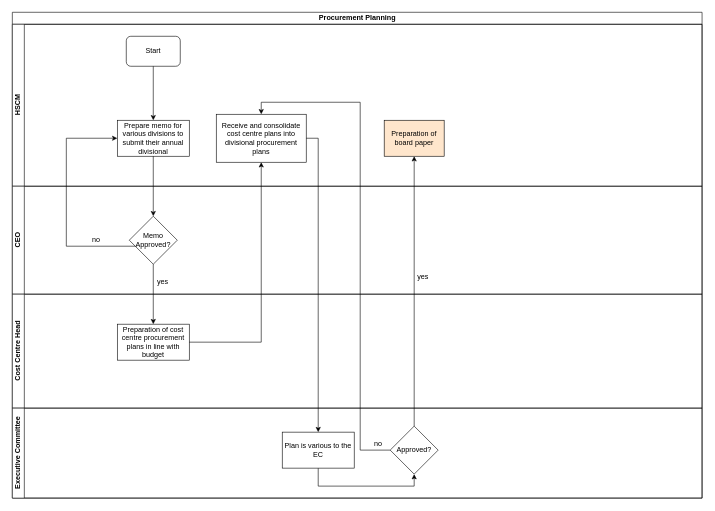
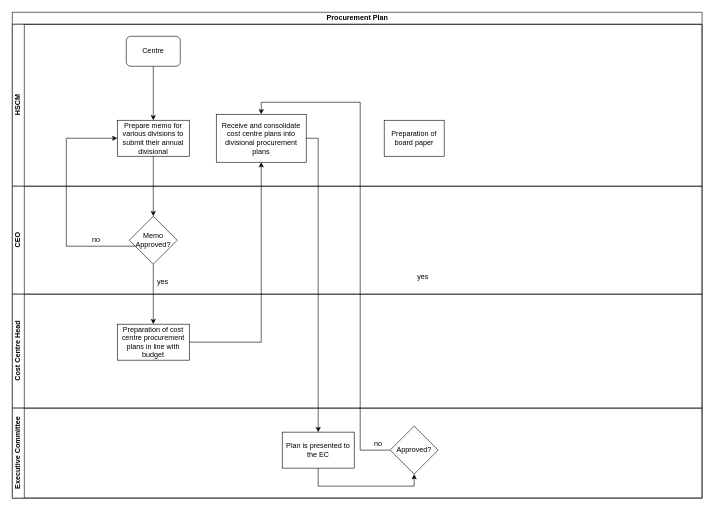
- <mxCell id="2" value="Procurement Planning" style="swimlane;html=1;childLayout=stackLayout;resizeParent=1;resizeParentMax=0;horizontal=1;startSize=20;horizontalStack=0;" vertex="1" parent="1"><mxGeometry x="20" y="20" width="1150" height="810" as="geometry" /></mxCell>
+ <mxCell id="2" value="Procurement Plan" style="swimlane;html=1;childLayout=stackLayout;resizeParent=1;resizeParentMax=0;horizontal=1;startSize=20;horizontalStack=0;" vertex="1" parent="1"><mxGeometry x="20" y="20" width="1150" height="810" as="geometry" /></mxCell>
- <mxCell id="4" value="Start" style="rounded=1;whiteSpace=wrap;html=1;" vertex="1" parent="3"><mxGeometry x="190" y="20" width="90" height="50" as="geometry" /></mxCell>
+ <mxCell id="4" value="Centre" style="rounded=1;whiteSpace=wrap;html=1;" vertex="1" parent="3"><mxGeometry x="190" y="20" width="90" height="50" as="geometry" /></mxCell>
- <mxCell id="8" value="Preparation of board paper" style="whiteSpace=wrap;html=1;rounded=0;fillColor=#ffe6cc;" vertex="1" parent="3"><mxGeometry x="620" y="160" width="100" height="60" as="geometry" /></mxCell>
+ <mxCell id="8" value="Preparation of board paper" style="whiteSpace=wrap;html=1;rounded=0;" vertex="1" parent="3"><mxGeometry x="620" y="160" width="100" height="60" as="geometry" /></mxCell>
- <mxCell id="21" value="" style="edgeStyle=orthogonalEdgeStyle;rounded=0;orthogonalLoop=1;jettySize=auto;html=1;" edge="1" parent="2" source="20" target="8"><mxGeometry relative="1" as="geometry" /></mxCell>
- <mxCell id="24" value="Plan is various to the EC" style="whiteSpace=wrap;html=1;rounded=0;" vertex="1" parent="1"><mxGeometry x="470" y="720" width="120" height="60" as="geometry" /></mxCell>
+ <mxCell id="24" value="Plan is presented to the EC" style="whiteSpace=wrap;html=1;rounded=0;" vertex="1" parent="1"><mxGeometry x="470" y="720" width="120" height="60" as="geometry" /></mxCell>
